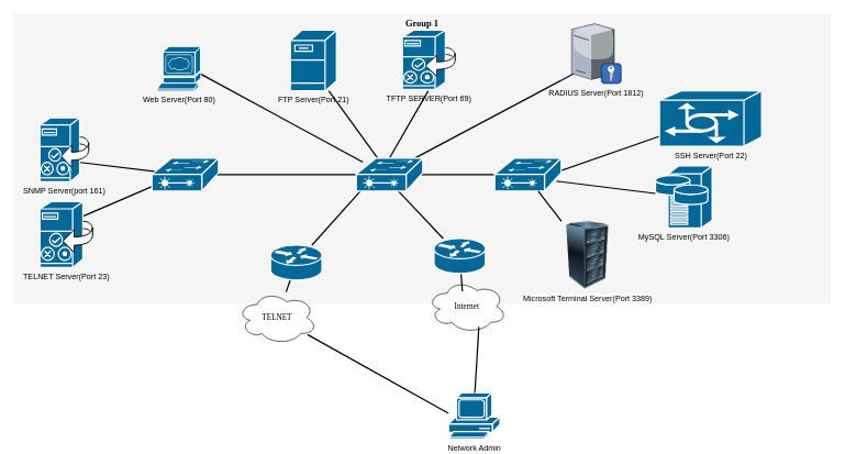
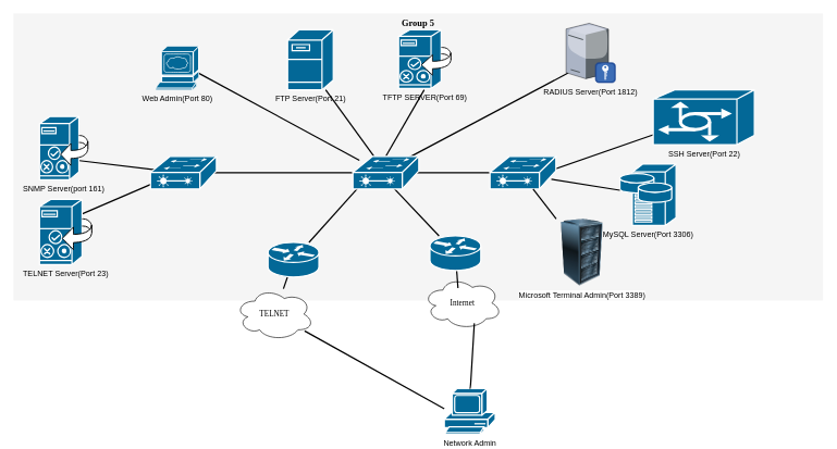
- <mxCell id="2" value="Group 1" style="whiteSpace=wrap;html=1;rounded=0;shadow=0;comic=0;strokeWidth=1;fontFamily=Verdana;fontSize=14;fillColor=#f5f5f5;strokeColor=none;verticalAlign=top;fontStyle=1" parent="1" vertex="1"><mxGeometry x="20" y="20" width="1240" height="440" as="geometry" /></mxCell>
+ <mxCell id="2" value="Group 5" style="whiteSpace=wrap;html=1;rounded=0;shadow=0;comic=0;strokeWidth=1;fontFamily=Verdana;fontSize=14;fillColor=#f5f5f5;strokeColor=none;verticalAlign=top;fontStyle=1" parent="1" vertex="1"><mxGeometry x="20" y="20" width="1240" height="440" as="geometry" /></mxCell>
- <mxCell id="21" value="Web Server(Port 80)" style="shape=mxgraph.cisco.servers.www_server;sketch=0;html=1;pointerEvents=1;dashed=0;fillColor=#036897;strokeColor=#ffffff;strokeWidth=2;verticalLabelPosition=bottom;verticalAlign=top;align=center;outlineConnect=0;" vertex="1" parent="1"><mxGeometry x="238" y="70" width="66" height="67" as="geometry" /></mxCell>
+ <mxCell id="21" value="Web Admin(Port 80)" style="shape=mxgraph.cisco.servers.www_server;sketch=0;html=1;pointerEvents=1;dashed=0;fillColor=#036897;strokeColor=#ffffff;strokeWidth=2;verticalLabelPosition=bottom;verticalAlign=top;align=center;outlineConnect=0;" vertex="1" parent="1"><mxGeometry x="238" y="70" width="66" height="67" as="geometry" /></mxCell>
- <mxCell id="31" value="MySQL Server(Port 3306)" style="shape=mxgraph.cisco.servers.storage_server;sketch=0;html=1;pointerEvents=1;dashed=0;fillColor=#036897;strokeColor=#ffffff;strokeWidth=2;verticalLabelPosition=bottom;verticalAlign=top;align=center;outlineConnect=0;" vertex="1" parent="1"><mxGeometry x="994" y="251" width="86" height="94" as="geometry" /></mxCell>
+ <mxCell id="31" value="MySQL Server(Port 3306)" style="shape=mxgraph.cisco.servers.storage_server;sketch=0;html=1;pointerEvents=1;dashed=0;fillColor=#036897;strokeColor=#ffffff;strokeWidth=2;verticalLabelPosition=bottom;verticalAlign=top;align=center;outlineConnect=0;" vertex="1" parent="1"><mxGeometry x="949" y="251" width="86" height="94" as="geometry" /></mxCell>
- <mxCell id="35" value="Microsoft Terminal Server(Port 3389)" style="image;html=1;image=img/lib/clip_art/computers/Server_Rack_128x128.png" vertex="1" parent="1"><mxGeometry x="851" y="335" width="80" height="102.5" as="geometry" /></mxCell>
+ <mxCell id="35" value="Microsoft Terminal Admin(Port 3389)" style="image;html=1;image=img/lib/clip_art/computers/Server_Rack_128x128.png" vertex="1" parent="1"><mxGeometry x="851" y="335" width="80" height="102.5" as="geometry" /></mxCell>
